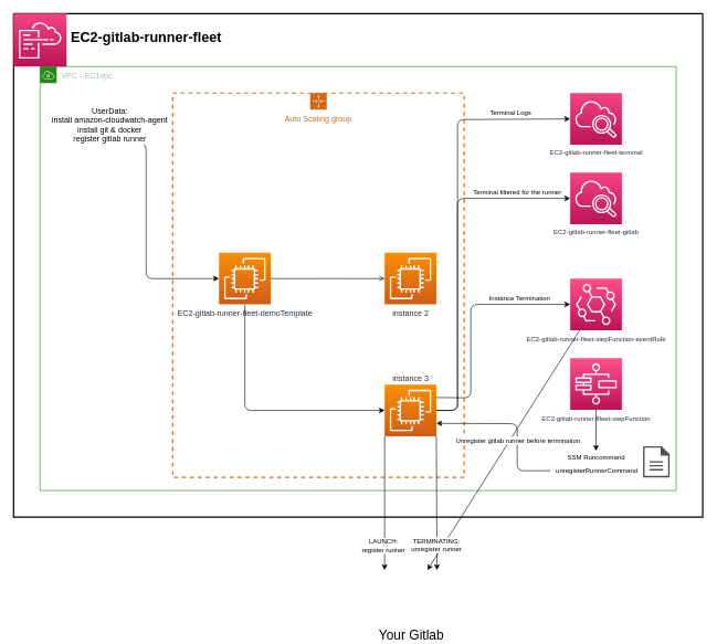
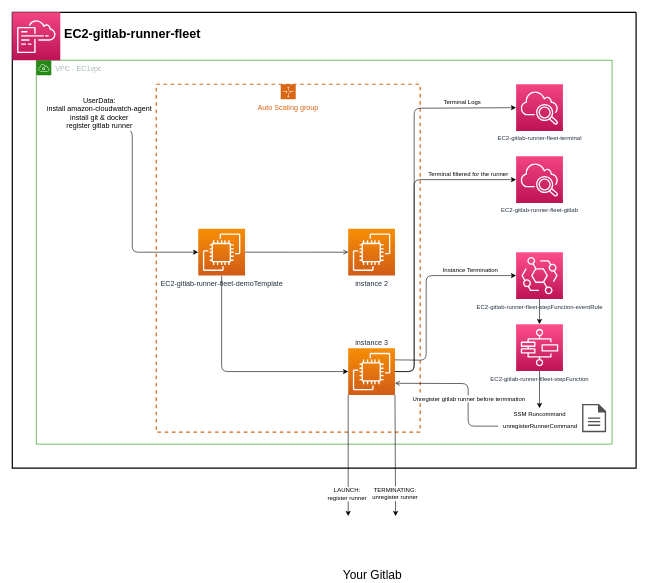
- <mxCell id="14" style="edgeStyle=none;html=1;fontSize=10;" edge="1" parent="3" source="15" target="31"><mxGeometry relative="1" as="geometry" /></mxCell>
+ <mxCell id="14" style="edgeStyle=none;html=1;entryX=0.5;entryY=0;entryDx=0;entryDy=0;entryPerimeter=0;fontSize=10;" edge="1" parent="3" source="15" target="21"><mxGeometry relative="1" as="geometry" /></mxCell>
- <mxCell id="23" style="edgeStyle=none;html=1;entryX=1;entryY=0.75;entryDx=0;entryDy=0;entryPerimeter=0;fontSize=10;" edge="1" parent="3" source="25" target="6"><mxGeometry relative="1" as="geometry"><Array as="points"><mxPoint x="720" y="610" /><mxPoint x="720" y="539" /></Array></mxGeometry></mxCell>
+ <mxCell id="23" style="edgeStyle=none;html=1;entryX=1;entryY=0.75;entryDx=0;entryDy=0;entryPerimeter=0;fontSize=10;endArrow=open;" edge="1" parent="3" source="25" target="6"><mxGeometry relative="1" as="geometry"><Array as="points"><mxPoint x="720" y="610" /><mxPoint x="720" y="539" /></Array></mxGeometry></mxCell>
